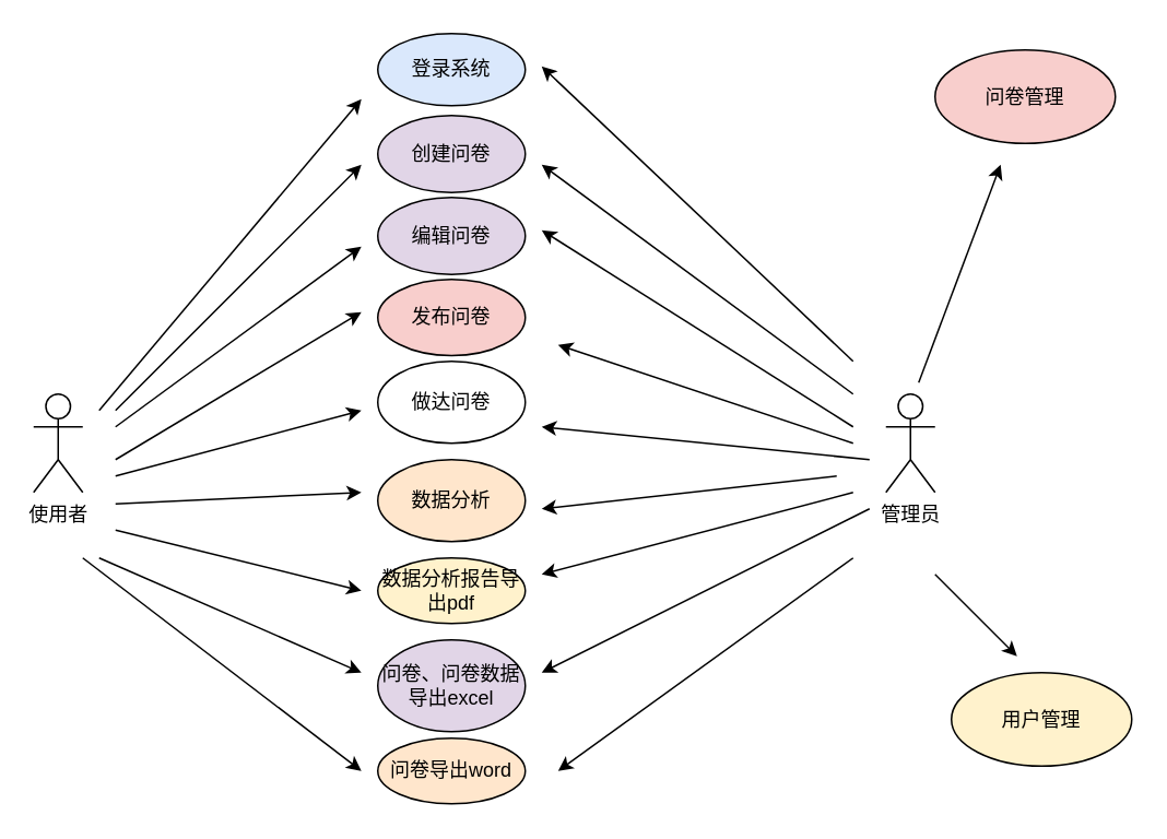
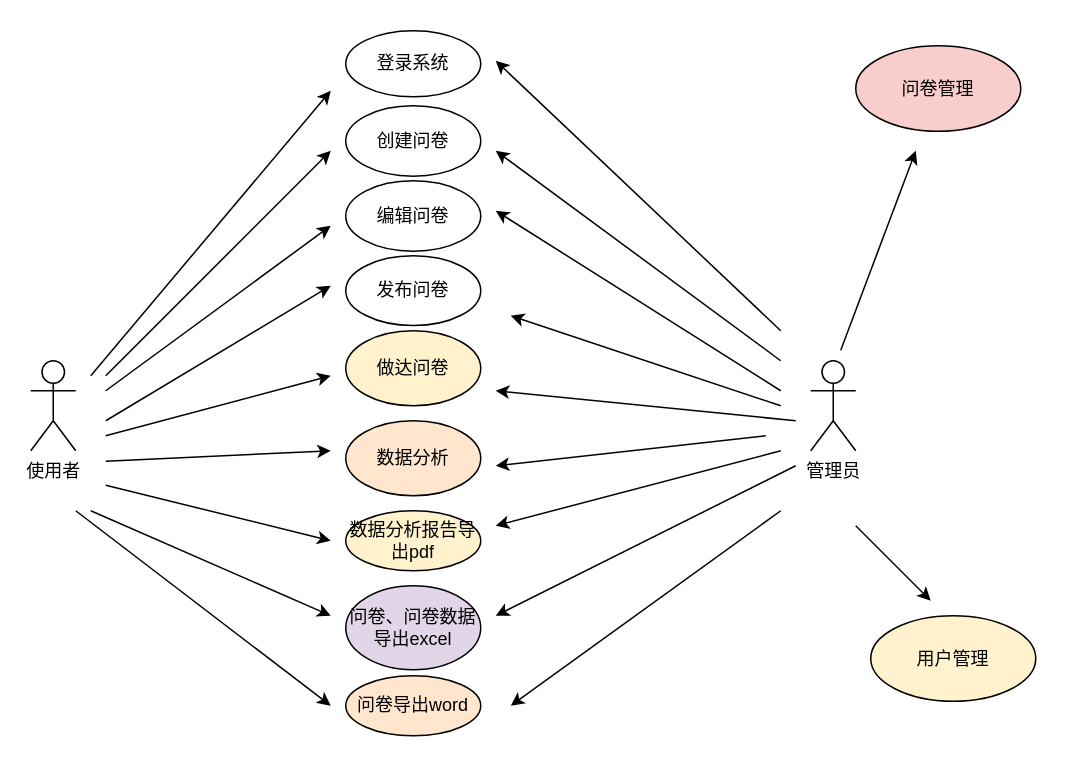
- <mxCell id="13" value="登录系统" style="ellipse;whiteSpace=wrap;html=1;fillColor=#dae8fc;" vertex="1" parent="1"><mxGeometry x="230" y="20" width="90" height="44" as="geometry" /></mxCell>
+ <mxCell id="13" value="登录系统" style="ellipse;whiteSpace=wrap;html=1;" vertex="1" parent="1"><mxGeometry x="230" y="20" width="90" height="44" as="geometry" /></mxCell>
- <mxCell id="4" value="创建问卷" style="ellipse;whiteSpace=wrap;html=1;fillColor=#e1d5e7;" vertex="1" parent="1"><mxGeometry x="230" y="70" width="90" height="47" as="geometry" /></mxCell>
+ <mxCell id="4" value="创建问卷" style="ellipse;whiteSpace=wrap;html=1;" vertex="1" parent="1"><mxGeometry x="230" y="70" width="90" height="47" as="geometry" /></mxCell>
- <mxCell id="14" value="编辑问卷" style="ellipse;whiteSpace=wrap;html=1;fillColor=#e1d5e7;" vertex="1" parent="1"><mxGeometry x="230" y="120" width="90" height="47" as="geometry" /></mxCell>
+ <mxCell id="14" value="编辑问卷" style="ellipse;whiteSpace=wrap;html=1;" vertex="1" parent="1"><mxGeometry x="230" y="120" width="90" height="47" as="geometry" /></mxCell>
- <mxCell id="10" value="发布问卷" style="ellipse;whiteSpace=wrap;html=1;fillColor=#f8cecc;" vertex="1" parent="1"><mxGeometry x="230" y="170" width="90" height="46.5" as="geometry" /></mxCell>
+ <mxCell id="10" value="发布问卷" style="ellipse;whiteSpace=wrap;html=1;" vertex="1" parent="1"><mxGeometry x="230" y="170" width="90" height="46.5" as="geometry" /></mxCell>
- <mxCell id="12" value="做达问卷" style="ellipse;whiteSpace=wrap;html=1;" vertex="1" parent="1"><mxGeometry x="230" y="220" width="90" height="50" as="geometry" /></mxCell>
+ <mxCell id="12" value="做达问卷" style="ellipse;whiteSpace=wrap;html=1;fillColor=#fff2cc;" vertex="1" parent="1"><mxGeometry x="230" y="220" width="90" height="50" as="geometry" /></mxCell>
